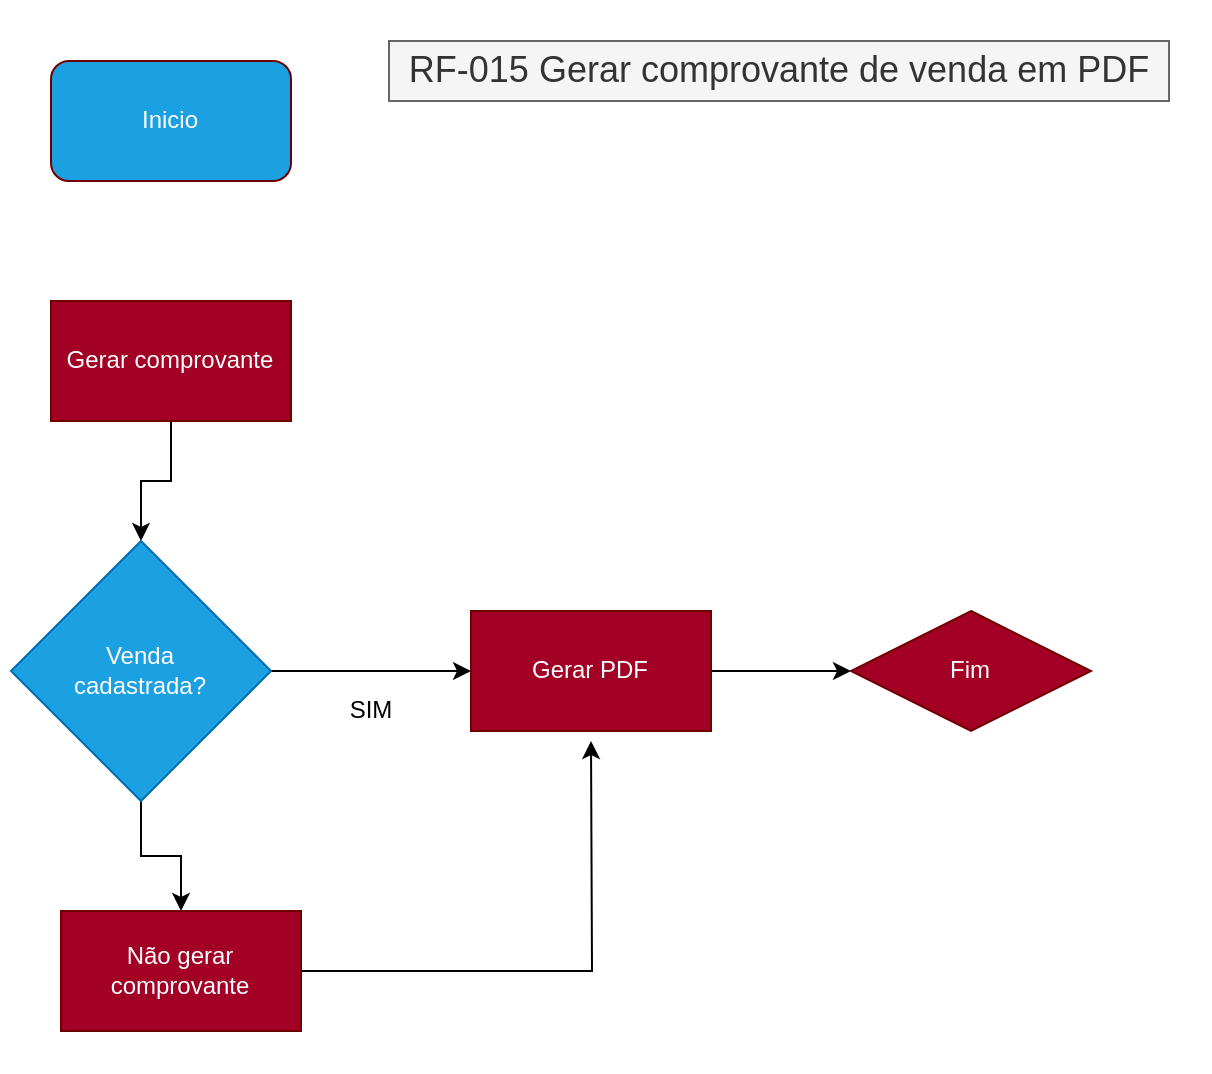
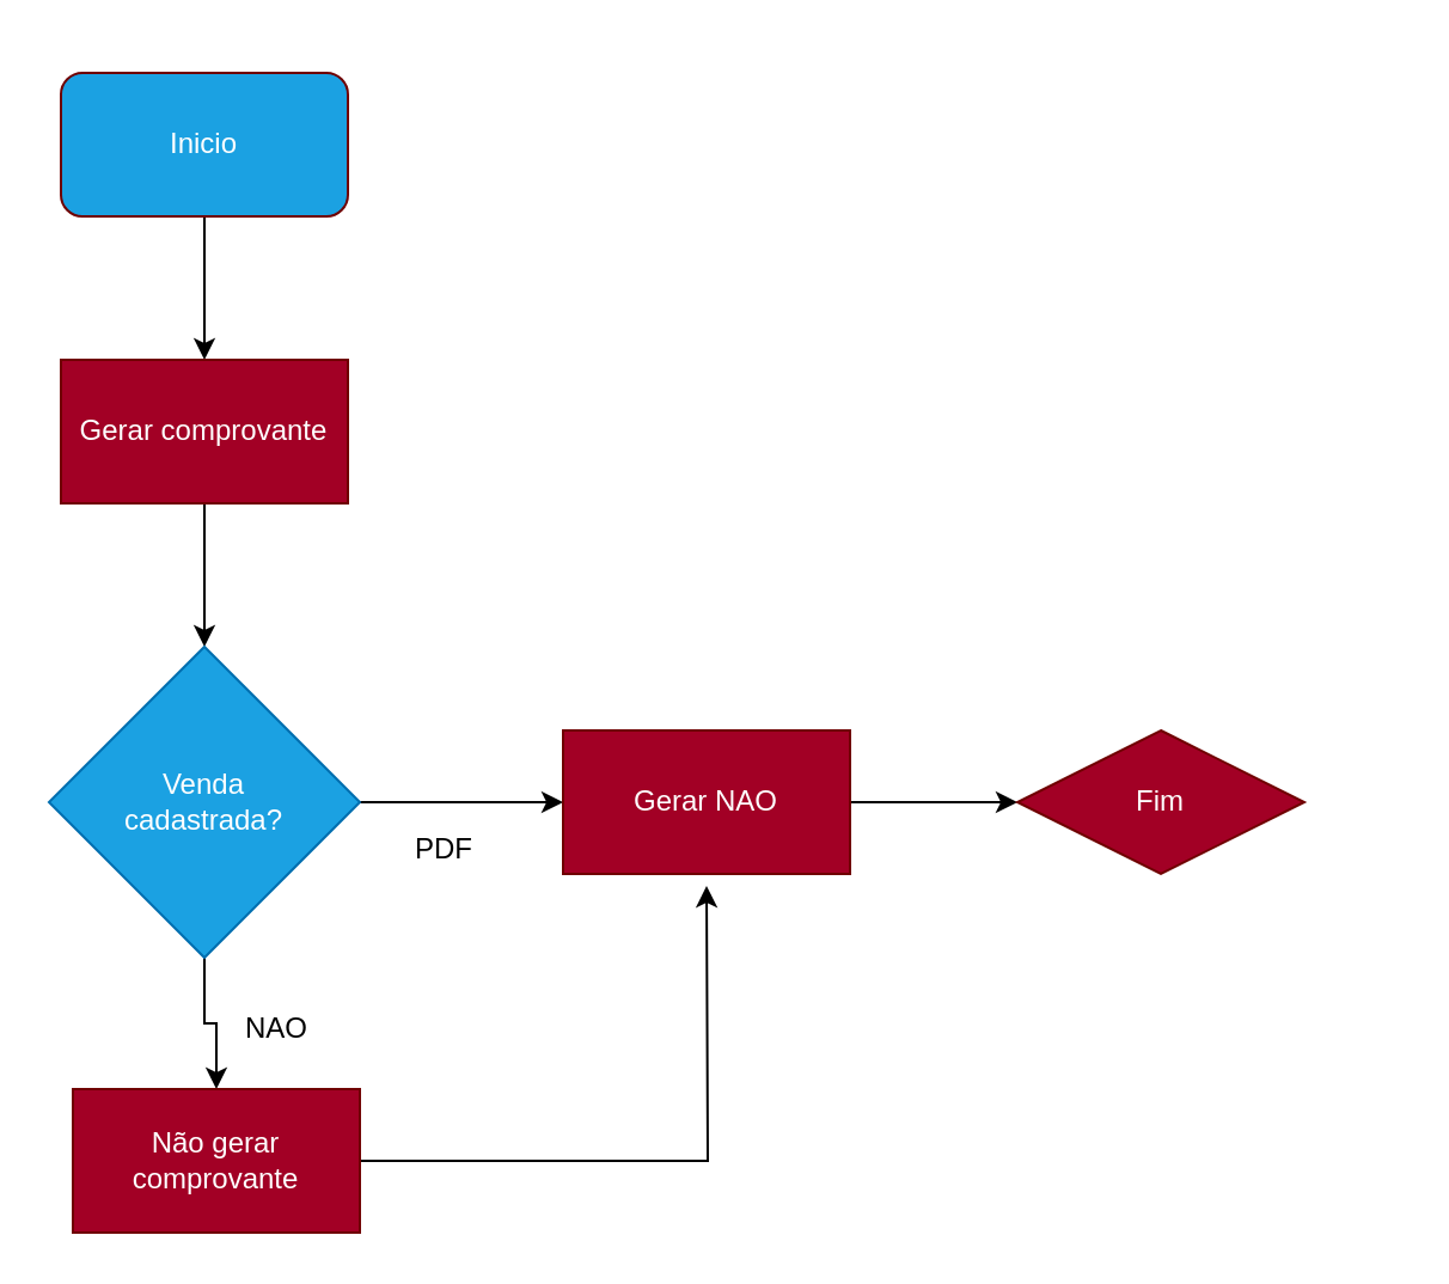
- <mxCell id="16" value="&lt;p style=&quot;margin-bottom: 0.25cm ; line-height: 1.15px ; background: transparent&quot;&gt;&lt;font style=&quot;font-size: 18px&quot;&gt;&lt;font&gt;&lt;font face=&quot;Liberation Sans, sans-serif&quot;&gt;RF-015 &lt;/font&gt;&lt;font face=&quot;liberation sans, sans-serif&quot;&gt;Gerar comprovante de venda em PDF&lt;/font&gt;&lt;/font&gt;&lt;/font&gt;&lt;/p&gt;" style="text;html=1;align=center;verticalAlign=middle;resizable=0;points=[];autosize=1;fillColor=#f5f5f5;fontColor=#333333;strokeColor=#666666;" parent="1" vertex="1"><mxGeometry x="194" y="20" width="390" height="30" as="geometry" /></mxCell>
+ <mxCell id="2" style="edgeStyle=orthogonalEdgeStyle;rounded=0;orthogonalLoop=1;jettySize=auto;html=1;entryX=0.5;entryY=0;entryDx=0;entryDy=0;" parent="1" source="3" target="5" edge="1"><mxGeometry relative="1" as="geometry" /></mxCell>
- <mxCell id="8" value="Venda&lt;br&gt;cadastrada?" style="rhombus;whiteSpace=wrap;html=1;fillColor=#1ba1e2;fontColor=#ffffff;strokeColor=#006EAF;" parent="1" vertex="1"><mxGeometry x="5" y="270" width="130" height="130" as="geometry" /></mxCell>
+ <mxCell id="8" value="Venda&lt;br&gt;cadastrada?" style="rhombus;whiteSpace=wrap;html=1;fillColor=#1ba1e2;fontColor=#ffffff;strokeColor=#006EAF;" parent="1" vertex="1"><mxGeometry x="20" y="270" width="130" height="130" as="geometry" /></mxCell>
- <mxCell id="13" value="Gerar PDF" style="rounded=0;whiteSpace=wrap;html=1;fillColor=#a20025;fontColor=#ffffff;strokeColor=#6F0000;" parent="1" vertex="1"><mxGeometry x="235" y="305" width="120" height="60" as="geometry" /></mxCell>
+ <mxCell id="13" value="Gerar NAO" style="rounded=0;whiteSpace=wrap;html=1;fillColor=#a20025;fontColor=#ffffff;strokeColor=#6F0000;" parent="1" vertex="1"><mxGeometry x="235" y="305" width="120" height="60" as="geometry" /></mxCell>
- <mxCell id="14" value="SIM" style="text;html=1;align=center;verticalAlign=middle;resizable=0;points=[];autosize=1;strokeColor=none;fillColor=none;" parent="1" vertex="1"><mxGeometry x="165" y="345" width="40" height="20" as="geometry" /></mxCell>
+ <mxCell id="14" value="PDF" style="text;html=1;align=center;verticalAlign=middle;resizable=0;points=[];autosize=1;strokeColor=none;fillColor=none;" parent="1" vertex="1"><mxGeometry x="165" y="345" width="40" height="20" as="geometry" /></mxCell>
+ <mxCell id="11" value="NAO" style="text;html=1;align=center;verticalAlign=middle;resizable=0;points=[];autosize=1;strokeColor=none;fillColor=none;" parent="1" vertex="1"><mxGeometry x="95" y="420" width="40" height="20" as="geometry" /></mxCell>
